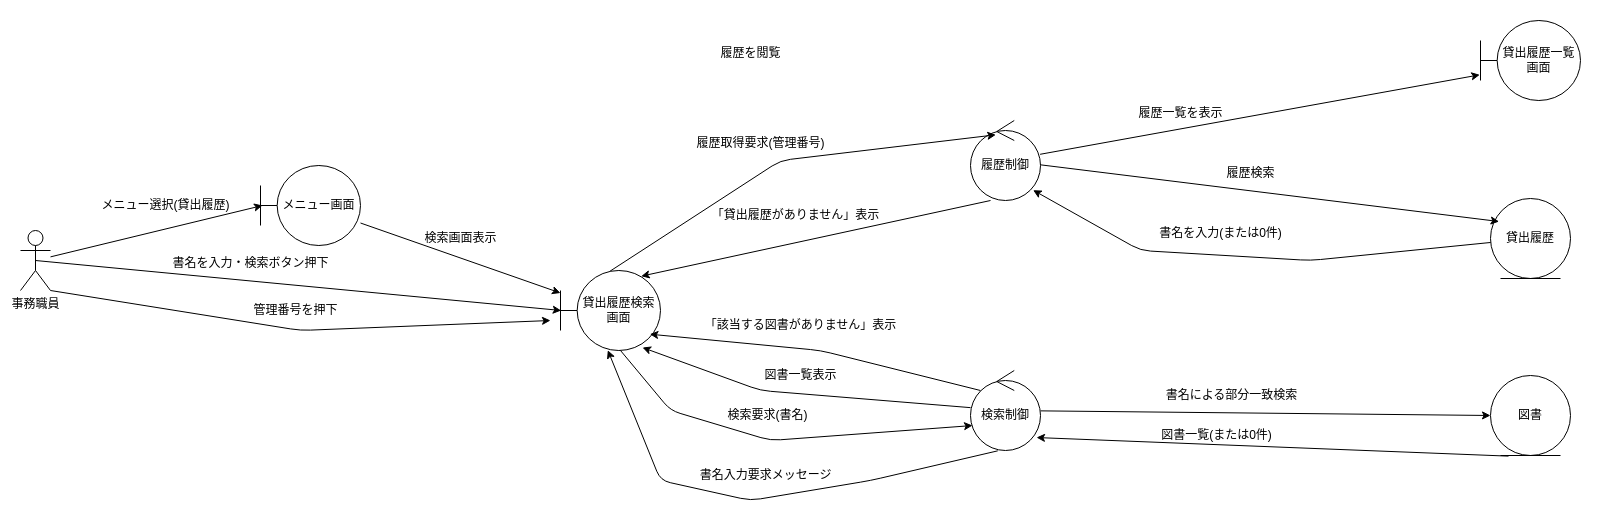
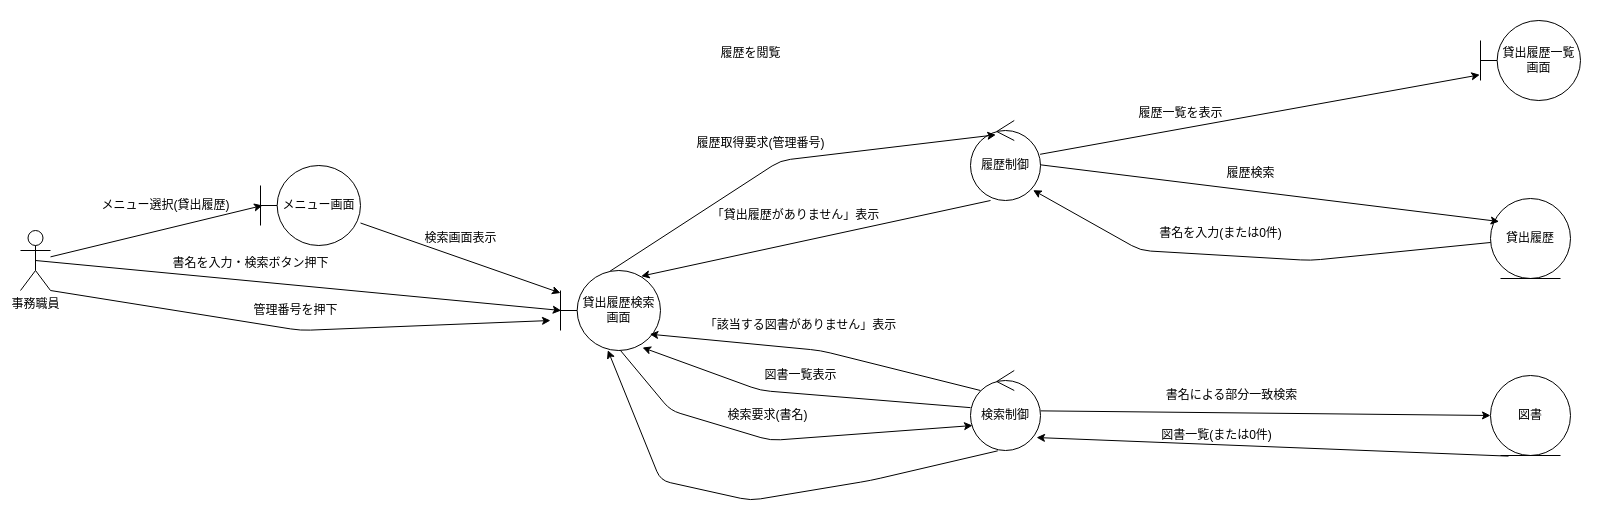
- <mxCell id="33" value="書名入力要求メッセージ" style="text;html=1;align=center;verticalAlign=middle;resizable=0;points=[];autosize=1;strokeColor=none;fillColor=none;" vertex="1" parent="1"><mxGeometry x="685" y="460" width="160" height="30" as="geometry" /></mxCell>
